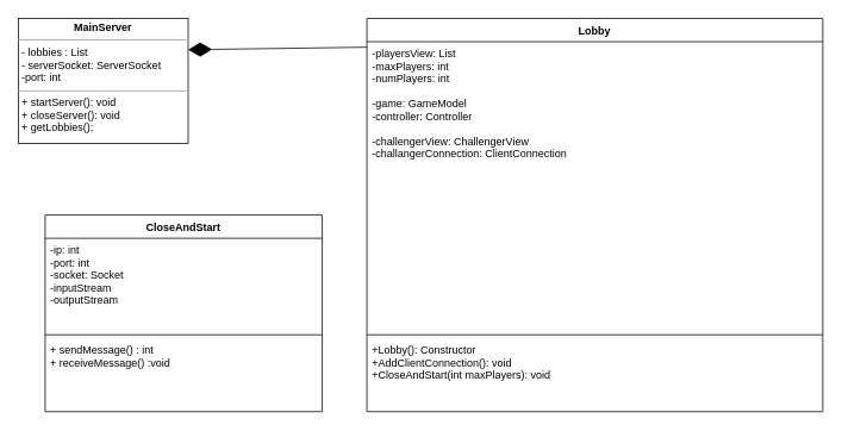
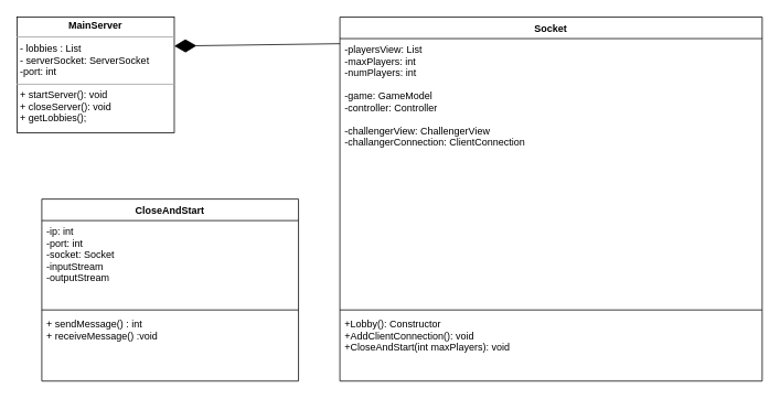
- <mxCell id="4" value="Lobby" style="swimlane;fontStyle=1;align=center;verticalAlign=top;childLayout=stackLayout;horizontal=1;startSize=26;horizontalStack=0;resizeParent=1;resizeParentMax=0;resizeLast=0;collapsible=1;marginBottom=0;" parent="1" vertex="1"><mxGeometry x="410" y="20" width="510" height="440" as="geometry"><mxRectangle x="530" y="120" width="70" height="26" as="alternateBounds" /></mxGeometry></mxCell>
+ <mxCell id="4" value="Socket" style="swimlane;fontStyle=1;align=center;verticalAlign=top;childLayout=stackLayout;horizontal=1;startSize=26;horizontalStack=0;resizeParent=1;resizeParentMax=0;resizeLast=0;collapsible=1;marginBottom=0;" parent="1" vertex="1"><mxGeometry x="410" y="20" width="510" height="440" as="geometry"><mxRectangle x="530" y="120" width="70" height="26" as="alternateBounds" /></mxGeometry></mxCell>
